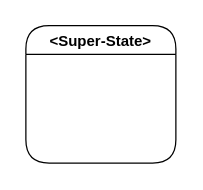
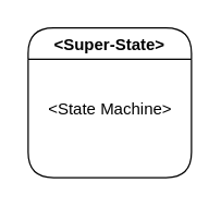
+ <mxCell id="3" value="&amp;lt;State Machine&amp;gt;" style="text;html=1;align=center;verticalAlign=middle;resizable=0;points=[];autosize=1;" vertex="1" parent="2"><mxGeometry x="5" y="50" width="110" height="20" as="geometry" /></mxCell>
